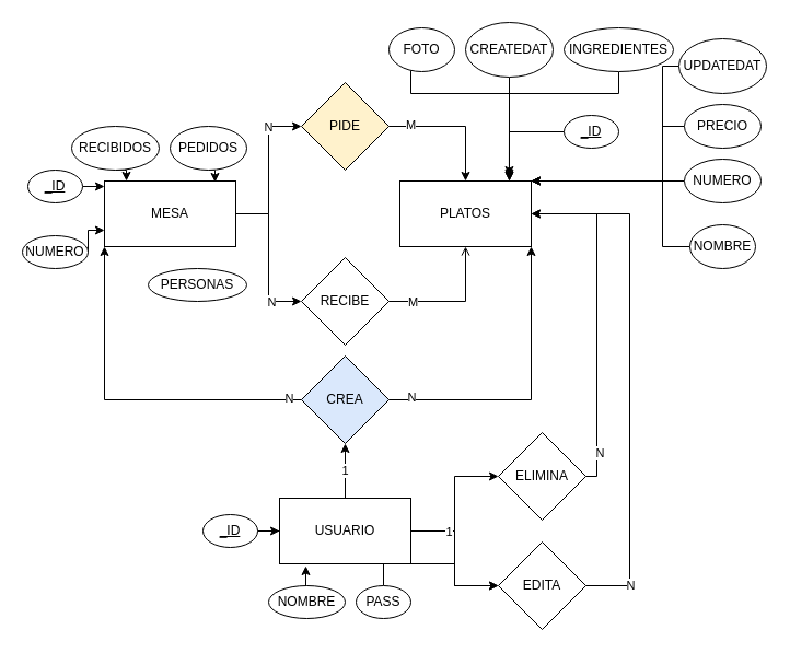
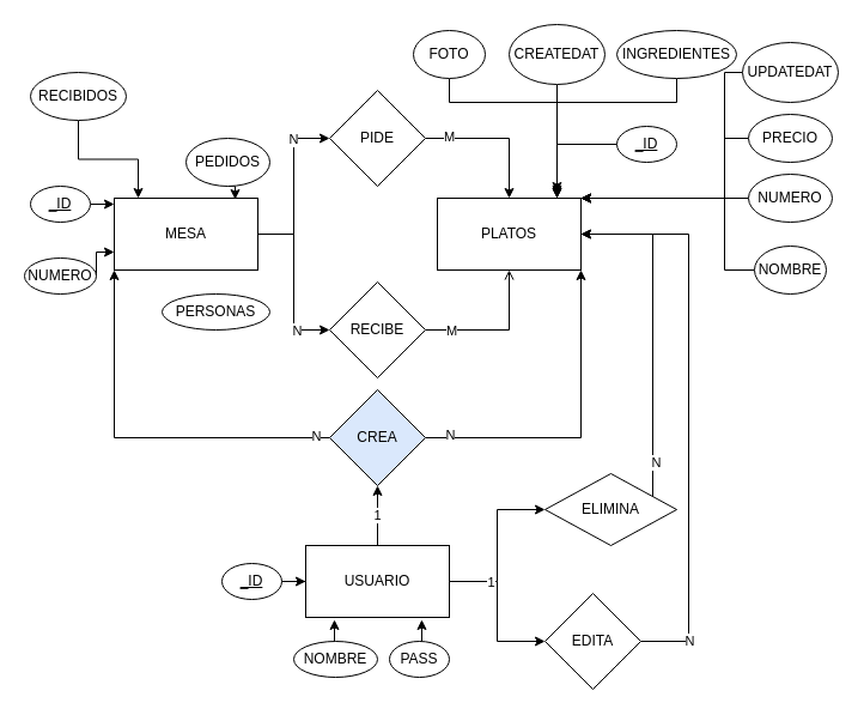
- <mxCell id="50" value="FOTO" style="ellipse;whiteSpace=wrap;html=1;" vertex="1" parent="1"><mxGeometry x="355" y="25" width="60" height="40" as="geometry" /></mxCell>
+ <mxCell id="50" value="FOTO" style="ellipse;whiteSpace=wrap;html=1;" vertex="1" parent="1"><mxGeometry x="345" y="25" width="60" height="40" as="geometry" /></mxCell>
- <mxCell id="15" value="PIDE" style="rhombus;whiteSpace=wrap;html=1;fillColor=#fff2cc;" vertex="1" parent="1"><mxGeometry x="275" y="75" width="80" height="80" as="geometry" /></mxCell>
+ <mxCell id="15" value="PIDE" style="rhombus;whiteSpace=wrap;html=1;" vertex="1" parent="1"><mxGeometry x="275" y="75" width="80" height="80" as="geometry" /></mxCell>
- <mxCell id="36" value="RECIBIDOS" style="ellipse;whiteSpace=wrap;html=1;" vertex="1" parent="1"><mxGeometry x="65" y="115" width="80" height="40" as="geometry" /></mxCell>
+ <mxCell id="36" value="RECIBIDOS" style="ellipse;whiteSpace=wrap;html=1;" vertex="1" parent="1"><mxGeometry x="25" y="60" width="80" height="40" as="geometry" /></mxCell>
- <mxCell id="29" value="ELIMINA" style="rhombus;whiteSpace=wrap;html=1;" vertex="1" parent="1"><mxGeometry x="455" y="395" width="80" height="80" as="geometry" /></mxCell>
+ <mxCell id="29" value="ELIMINA" style="rhombus;whiteSpace=wrap;html=1;" vertex="1" parent="1"><mxGeometry x="455" y="395" width="110" height="60" as="geometry" /></mxCell>
- <mxCell id="43" style="edgeStyle=orthogonalEdgeStyle;rounded=0;orthogonalLoop=1;jettySize=auto;html=1;exitX=0.5;exitY=0;exitDx=0;exitDy=0;" edge="1" parent="1" source="44" target="26"><mxGeometry relative="1" as="geometry" /></mxCell>
+ <mxCell id="43" style="edgeStyle=orthogonalEdgeStyle;rounded=0;orthogonalLoop=1;jettySize=auto;html=1;exitX=0.5;exitY=0;exitDx=0;exitDy=0;entryX=0.808;entryY=1.033;entryDx=0;entryDy=0;entryPerimeter=0;" edge="1" parent="1" source="44" target="12"><mxGeometry relative="1" as="geometry" /></mxCell>
